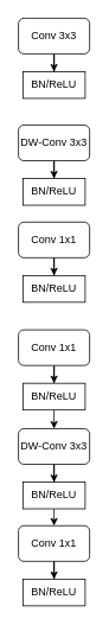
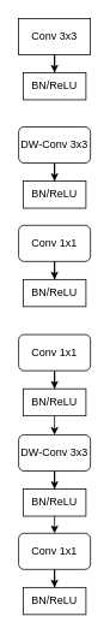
- <mxCell id="3" value="Conv 3x3" style="rounded=1;whiteSpace=wrap;html=1;" vertex="1" parent="1"><mxGeometry x="20" y="20" width="80" height="40" as="geometry" /></mxCell>
+ <mxCell id="3" value="Conv 3x3" style="whiteSpace=wrap;html=1;rounded=0;" vertex="1" parent="1"><mxGeometry x="20" y="20" width="80" height="40" as="geometry" /></mxCell>
